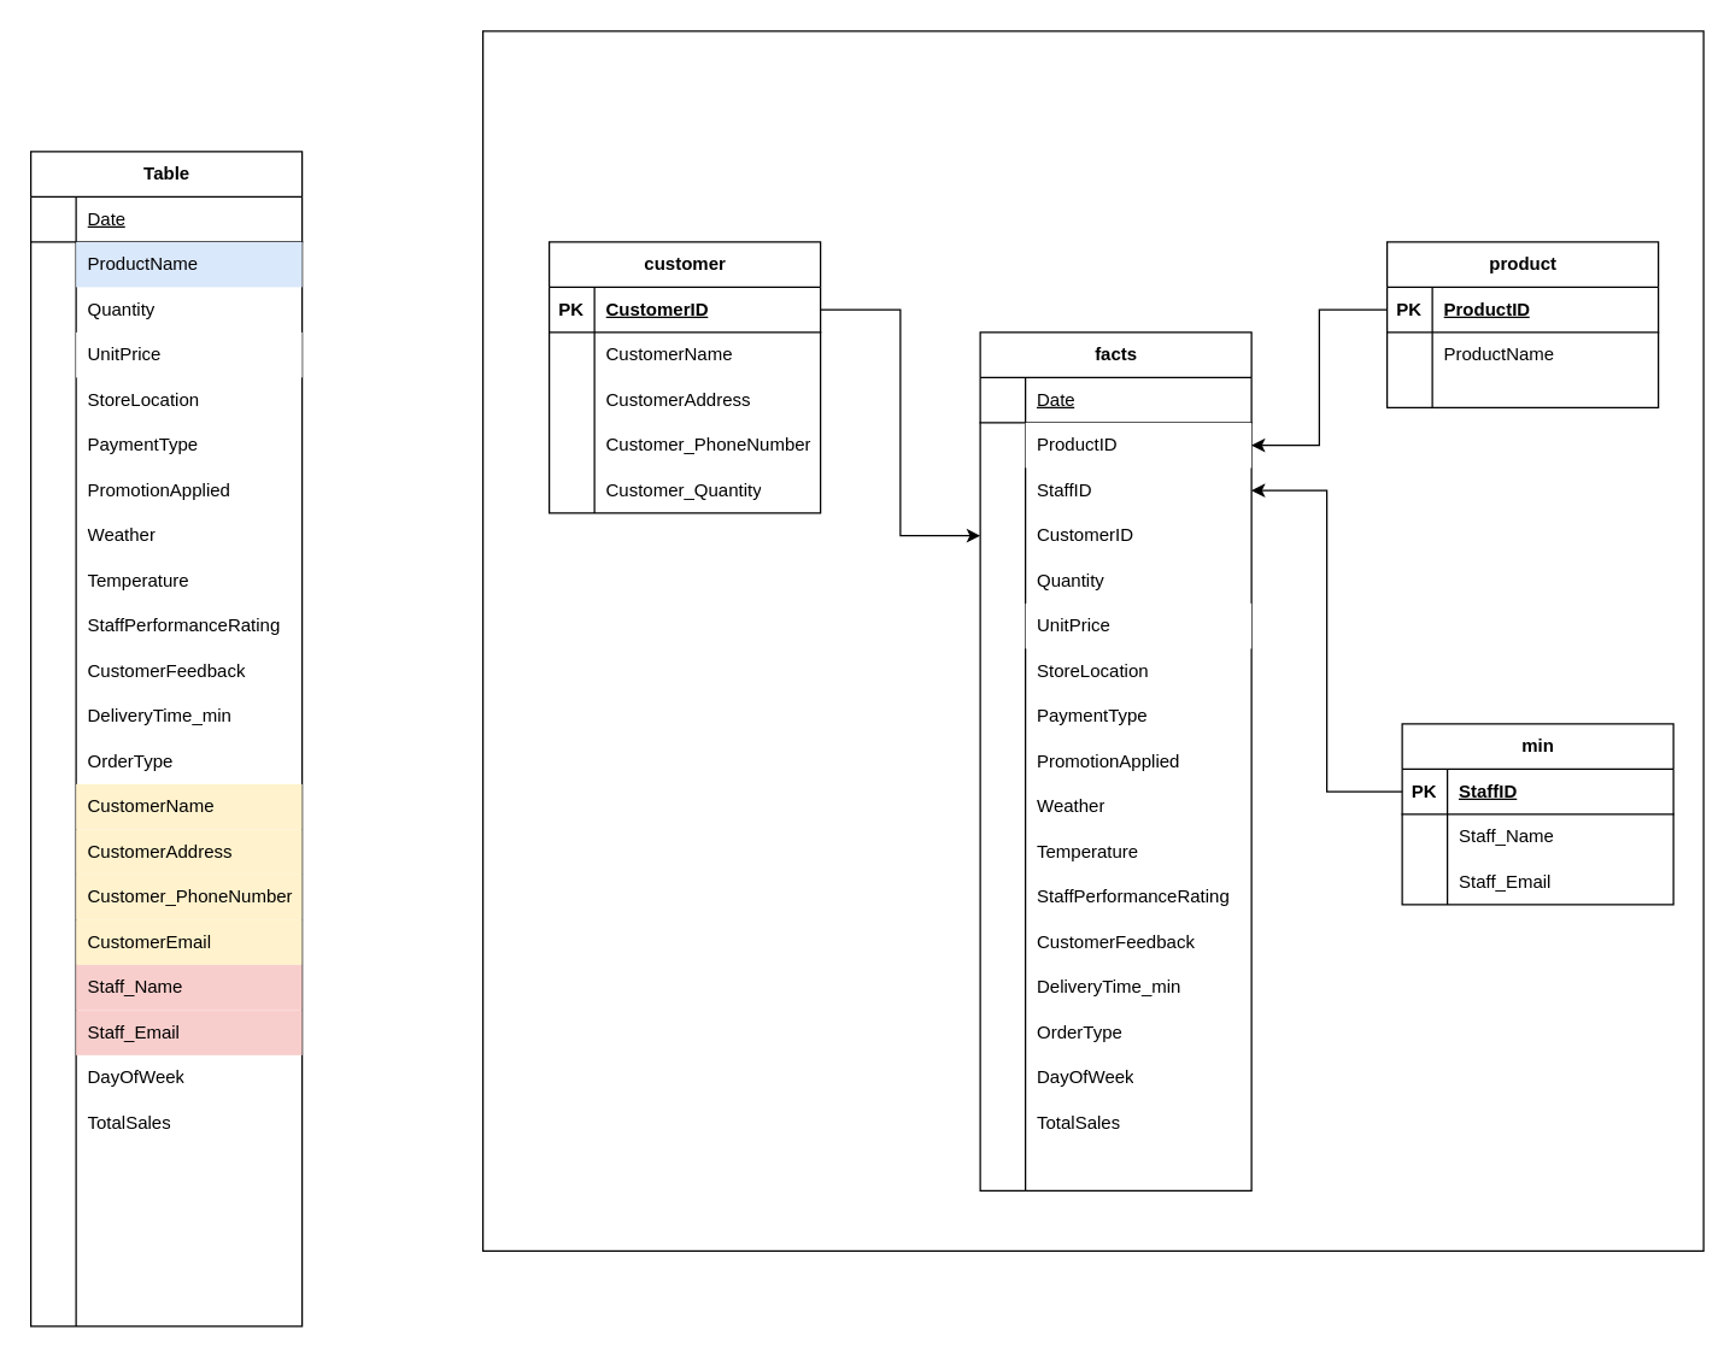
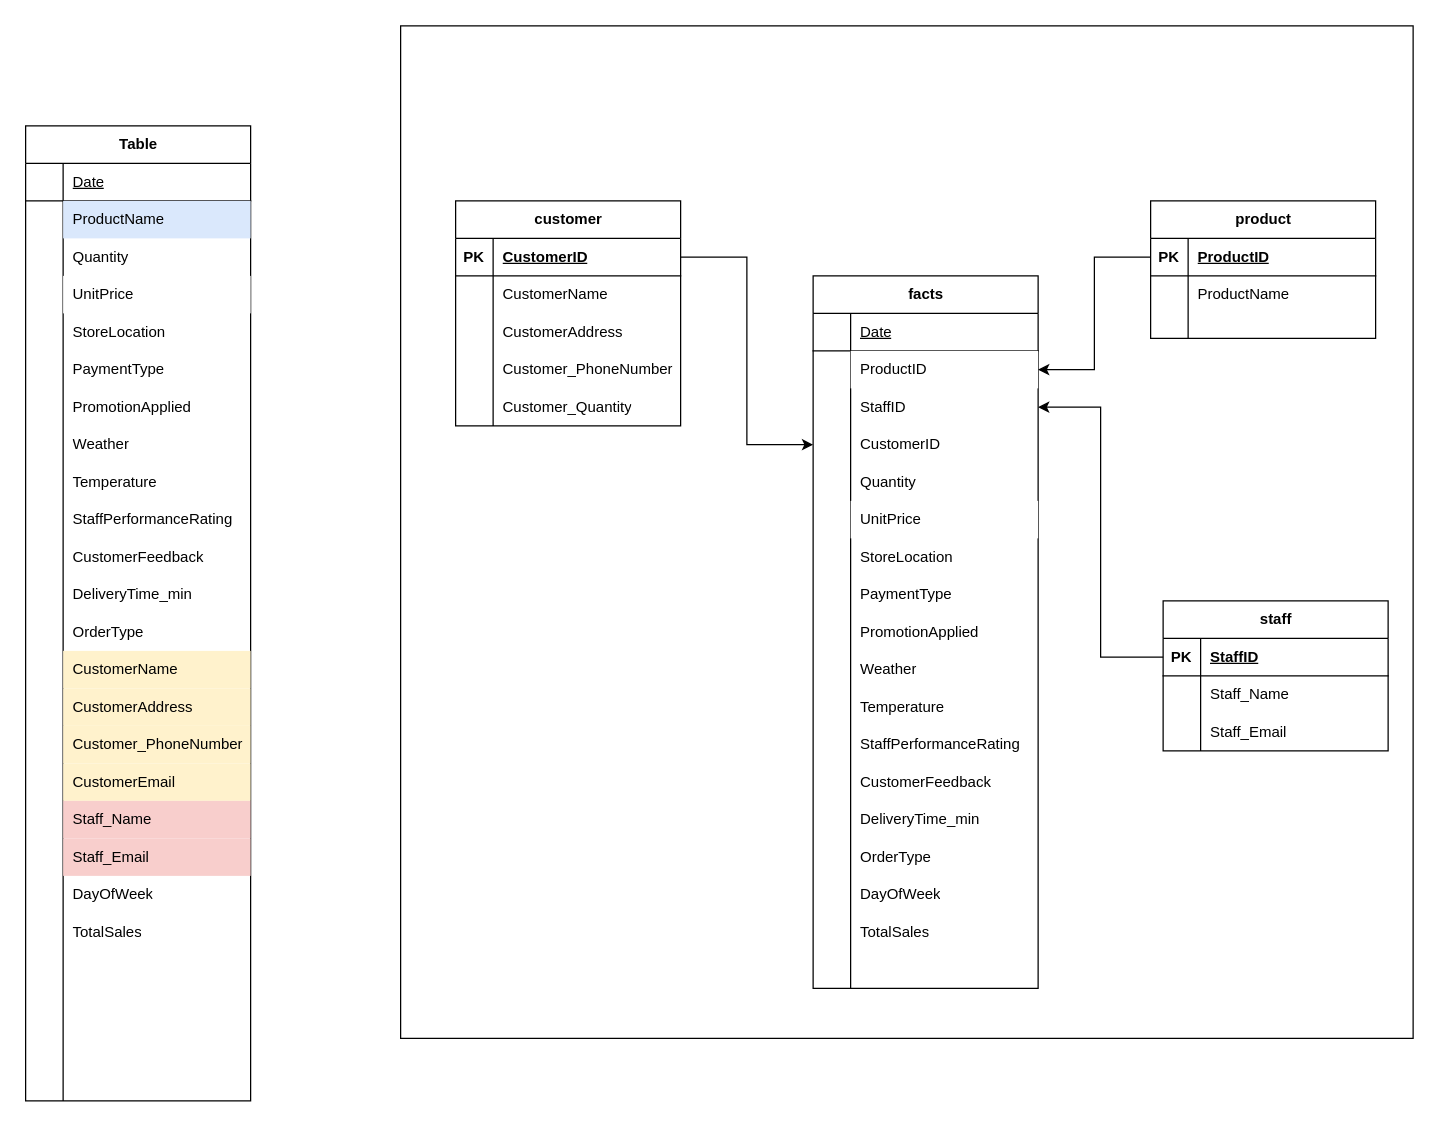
- <mxCell id="105" value="min" style="shape=table;startSize=30;container=1;collapsible=1;childLayout=tableLayout;fixedRows=1;rowLines=0;fontStyle=1;align=center;resizeLast=1;html=1;" vertex="1" parent="1"><mxGeometry x="930" y="480" width="180" height="120" as="geometry" /></mxCell>
+ <mxCell id="105" value="staff" style="shape=table;startSize=30;container=1;collapsible=1;childLayout=tableLayout;fixedRows=1;rowLines=0;fontStyle=1;align=center;resizeLast=1;html=1;" vertex="1" parent="1"><mxGeometry x="930" y="480" width="180" height="120" as="geometry" /></mxCell>
